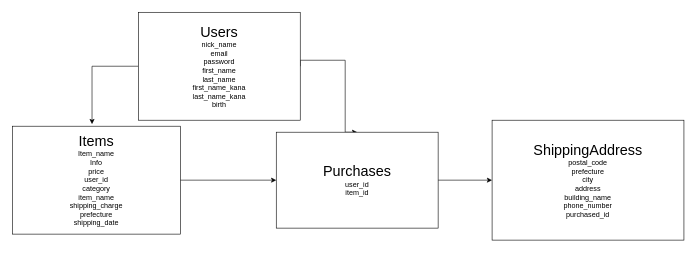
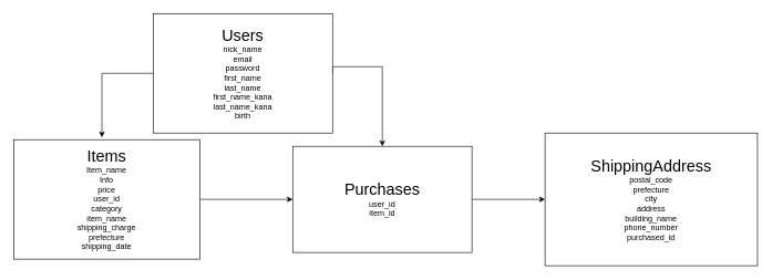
- <mxCell id="8" value="&lt;font style=&quot;font-size: 24px&quot;&gt;Purchases&lt;br&gt;&lt;/font&gt;user_id&lt;br&gt;item_id" style="whiteSpace=wrap;html=1;" parent="1" vertex="1"><mxGeometry x="460" y="220" width="270" height="160" as="geometry" /></mxCell>
+ <mxCell id="8" value="&lt;font style=&quot;font-size: 24px&quot;&gt;Purchases&lt;br&gt;&lt;/font&gt;user_id&lt;br&gt;item_id" style="whiteSpace=wrap;html=1;" parent="1" vertex="1"><mxGeometry x="440" y="220" width="270" height="160" as="geometry" /></mxCell>
